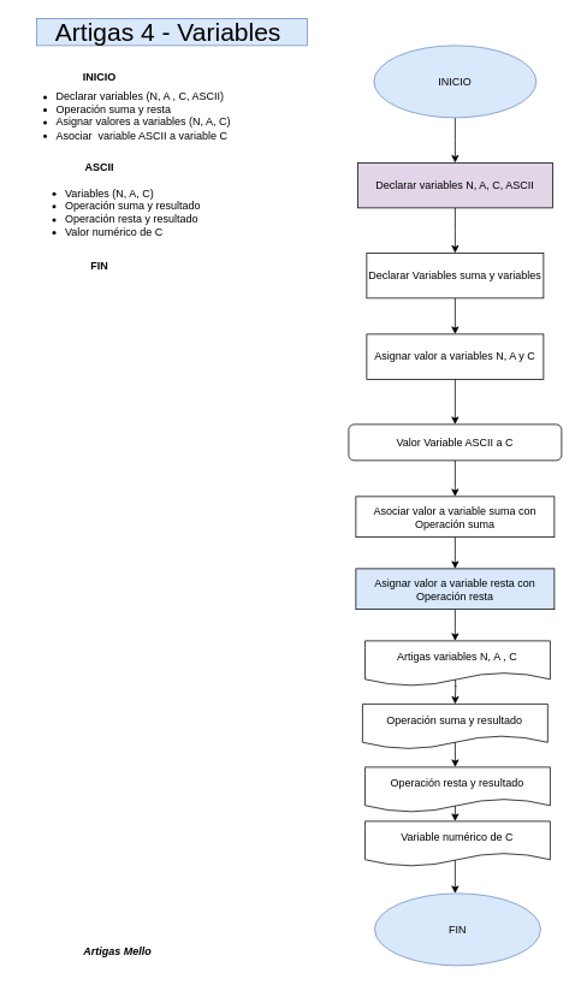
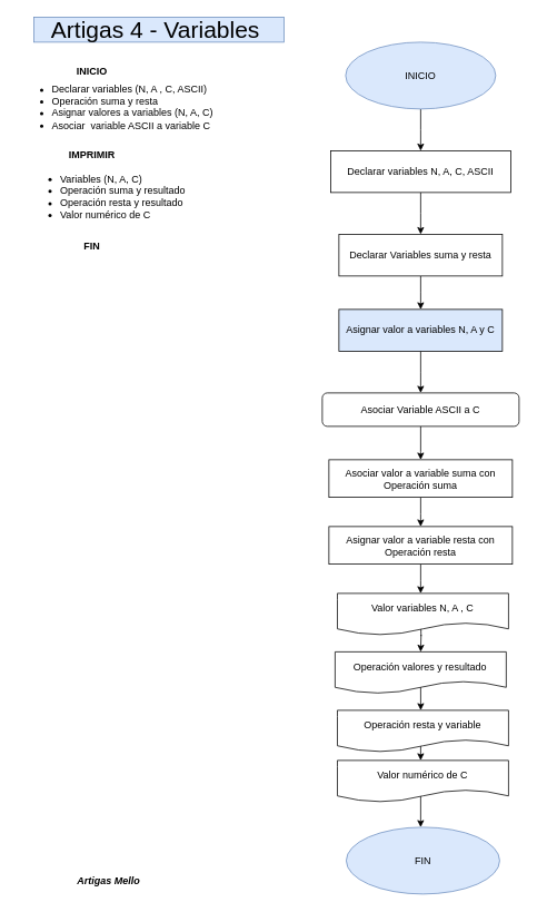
- <mxCell id="4" value="&lt;b&gt;ASCII&lt;/b&gt;" style="text;html=1;strokeColor=none;fillColor=none;align=center;verticalAlign=middle;whiteSpace=wrap;rounded=0;" parent="1" vertex="1"><mxGeometry x="80" y="170" width="60" height="30" as="geometry" /></mxCell>
+ <mxCell id="4" value="&lt;b&gt;IMPRIMIR&lt;/b&gt;" style="text;html=1;strokeColor=none;fillColor=none;align=center;verticalAlign=middle;whiteSpace=wrap;rounded=0;" parent="1" vertex="1"><mxGeometry x="80" y="170" width="60" height="30" as="geometry" /></mxCell>
- <mxCell id="11" value="Declarar variables N, A, C, ASCII" style="rounded=0;whiteSpace=wrap;html=1;fillColor=#e1d5e7;" parent="1" vertex="1"><mxGeometry x="396" y="180" width="216" height="50" as="geometry" /></mxCell>
+ <mxCell id="11" value="Declarar variables N, A, C, ASCII" style="rounded=0;whiteSpace=wrap;html=1;" parent="1" vertex="1"><mxGeometry x="396" y="180" width="216" height="50" as="geometry" /></mxCell>
- <mxCell id="13" value="Declarar Variables suma y variables" style="rounded=0;whiteSpace=wrap;html=1;" parent="1" vertex="1"><mxGeometry x="406" y="280" width="196" height="50" as="geometry" /></mxCell>
+ <mxCell id="13" value="Declarar Variables suma y resta" style="rounded=0;whiteSpace=wrap;html=1;" parent="1" vertex="1"><mxGeometry x="406" y="280" width="196" height="50" as="geometry" /></mxCell>
- <mxCell id="15" value="Asignar valor a variables N, A y C" style="rounded=0;whiteSpace=wrap;html=1;" parent="1" vertex="1"><mxGeometry x="406" y="370" width="196" height="50" as="geometry" /></mxCell>
+ <mxCell id="15" value="Asignar valor a variables N, A y C" style="rounded=0;whiteSpace=wrap;html=1;fillColor=#dae8fc;" parent="1" vertex="1"><mxGeometry x="406" y="370" width="196" height="50" as="geometry" /></mxCell>
- <mxCell id="17" value="Valor Variable ASCII a C" style="rounded=1;whiteSpace=wrap;html=1;" parent="1" vertex="1"><mxGeometry x="386" y="470" width="236" height="40" as="geometry" /></mxCell>
+ <mxCell id="17" value="Asociar Variable ASCII a C" style="rounded=1;whiteSpace=wrap;html=1;" parent="1" vertex="1"><mxGeometry x="386" y="470" width="236" height="40" as="geometry" /></mxCell>
- <mxCell id="22" value="Asignar valor a variable resta con Operación resta" style="rounded=0;whiteSpace=wrap;html=1;fillColor=#dae8fc;" parent="1" vertex="1"><mxGeometry x="394" y="630" width="220" height="45" as="geometry" /></mxCell>
+ <mxCell id="22" value="Asignar valor a variable resta con Operación resta" style="rounded=0;whiteSpace=wrap;html=1;" parent="1" vertex="1"><mxGeometry x="394" y="630" width="220" height="45" as="geometry" /></mxCell>
- <mxCell id="28" value="Artigas variables N, A , C" style="shape=document;whiteSpace=wrap;html=1;boundedLbl=1;" vertex="1" parent="1"><mxGeometry x="404.13" y="710" width="205.25" height="50" as="geometry" /></mxCell>
+ <mxCell id="28" value="Valor variables N, A , C" style="shape=document;whiteSpace=wrap;html=1;boundedLbl=1;" vertex="1" parent="1"><mxGeometry x="404.13" y="710" width="205.25" height="50" as="geometry" /></mxCell>
- <mxCell id="29" value="Operación suma y resultado" style="shape=document;whiteSpace=wrap;html=1;boundedLbl=1;" vertex="1" parent="1"><mxGeometry x="401.37" y="780" width="205.25" height="50" as="geometry" /></mxCell>
+ <mxCell id="29" value="Operación valores y resultado" style="shape=document;whiteSpace=wrap;html=1;boundedLbl=1;" vertex="1" parent="1"><mxGeometry x="401.37" y="780" width="205.25" height="50" as="geometry" /></mxCell>
- <mxCell id="30" value="Operación resta y resultado" style="shape=document;whiteSpace=wrap;html=1;boundedLbl=1;" vertex="1" parent="1"><mxGeometry x="404.13" y="850" width="205.25" height="50" as="geometry" /></mxCell>
+ <mxCell id="30" value="Operación resta y variable" style="shape=document;whiteSpace=wrap;html=1;boundedLbl=1;" vertex="1" parent="1"><mxGeometry x="404.13" y="850" width="205.25" height="50" as="geometry" /></mxCell>
- <mxCell id="31" value="Variable numérico de C" style="shape=document;whiteSpace=wrap;html=1;boundedLbl=1;" vertex="1" parent="1"><mxGeometry x="404.13" y="910" width="205.25" height="50" as="geometry" /></mxCell>
+ <mxCell id="31" value="Valor numérico de C" style="shape=document;whiteSpace=wrap;html=1;boundedLbl=1;" vertex="1" parent="1"><mxGeometry x="404.13" y="910" width="205.25" height="50" as="geometry" /></mxCell>
